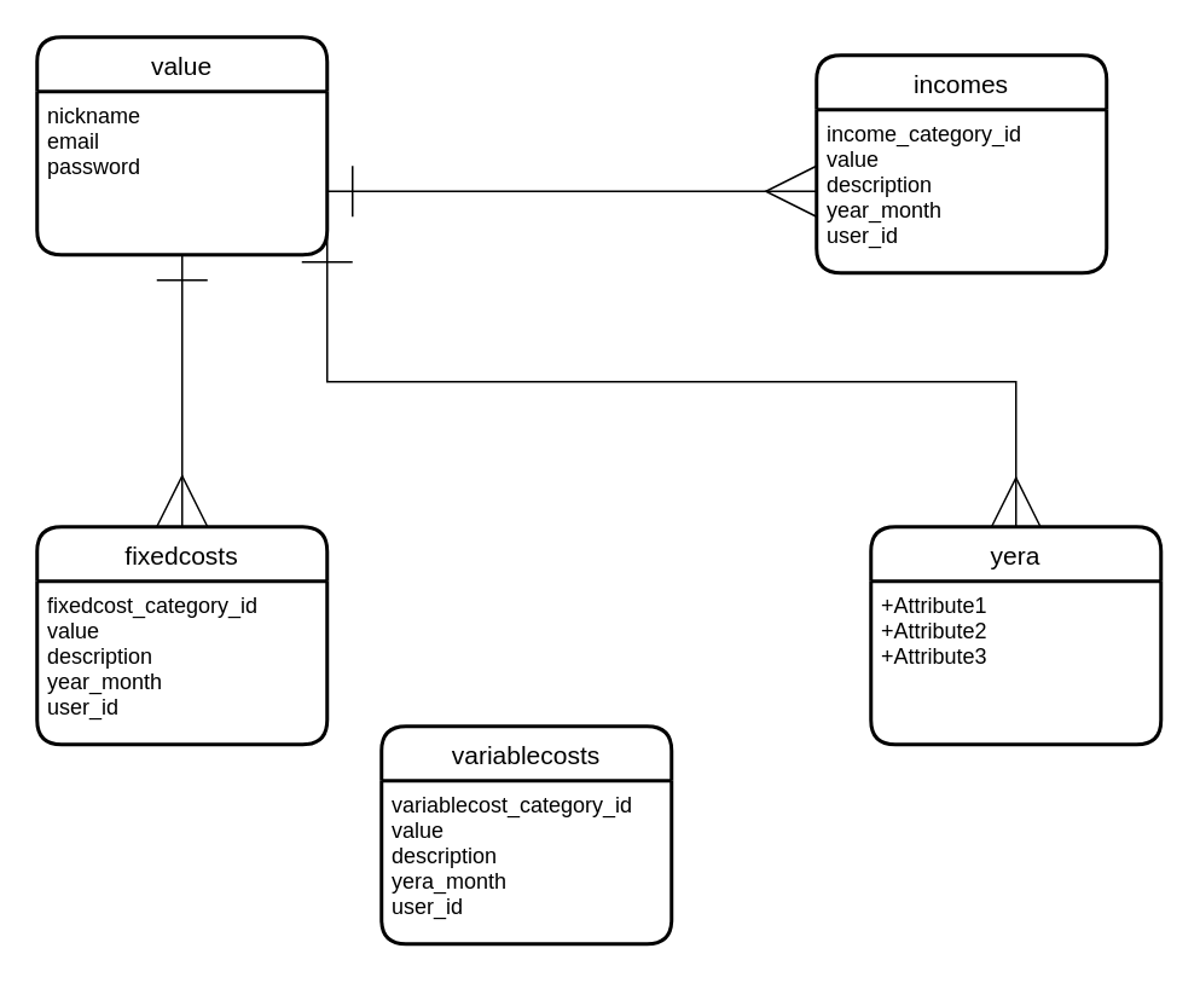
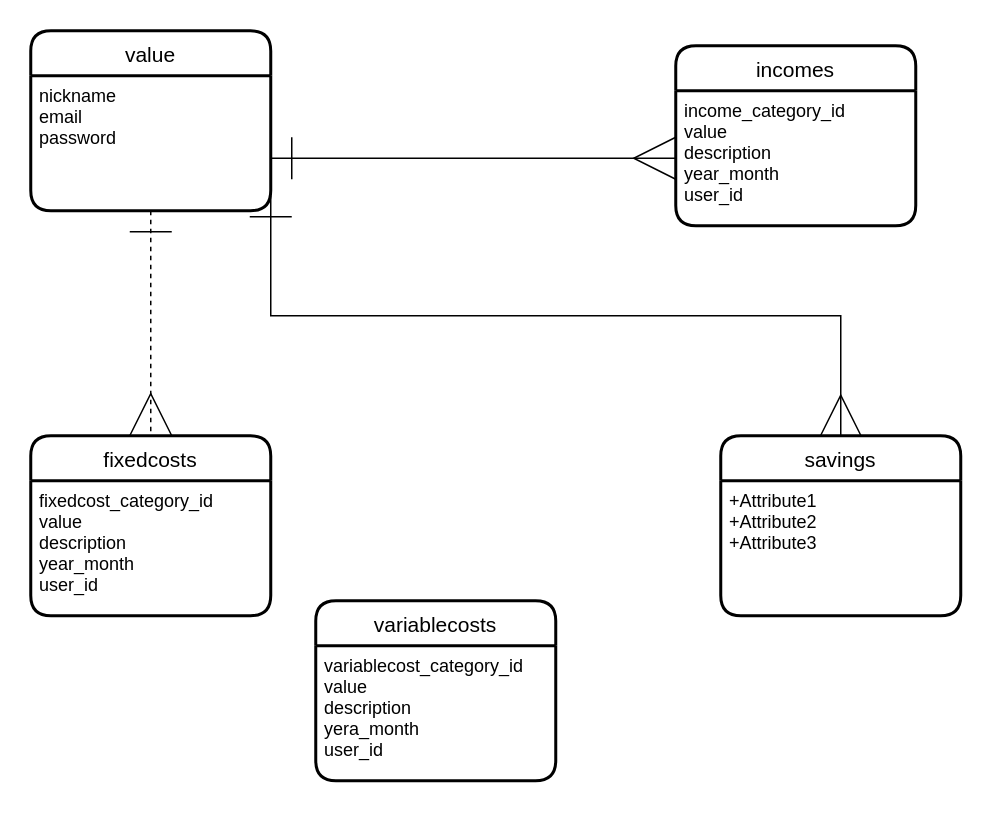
- <mxCell id="7" style="edgeStyle=orthogonalEdgeStyle;rounded=0;orthogonalLoop=1;jettySize=auto;html=1;startArrow=ERone;startFill=0;startSize=26;endArrow=ERmany;endFill=0;endSize=26;targetPerimeterSpacing=0;" parent="1" source="9" target="4" edge="1"><mxGeometry relative="1" as="geometry"><mxPoint x="100" y="280" as="targetPoint" /></mxGeometry></mxCell>
+ <mxCell id="7" style="edgeStyle=orthogonalEdgeStyle;rounded=0;orthogonalLoop=1;jettySize=auto;html=1;startArrow=ERone;startFill=0;startSize=26;endArrow=ERmany;endFill=0;endSize=26;targetPerimeterSpacing=0;dashed=1;" parent="1" source="9" target="4" edge="1"><mxGeometry relative="1" as="geometry"><mxPoint x="100" y="280" as="targetPoint" /></mxGeometry></mxCell>
- <mxCell id="13" value="yera" style="swimlane;childLayout=stackLayout;horizontal=1;startSize=30;horizontalStack=0;rounded=1;fontSize=14;fontStyle=0;strokeWidth=2;resizeParent=0;resizeLast=1;shadow=0;dashed=0;align=center;" vertex="1" parent="1"><mxGeometry x="480" y="290" width="160" height="120" as="geometry" /></mxCell>
+ <mxCell id="13" value="savings" style="swimlane;childLayout=stackLayout;horizontal=1;startSize=30;horizontalStack=0;rounded=1;fontSize=14;fontStyle=0;strokeWidth=2;resizeParent=0;resizeLast=1;shadow=0;dashed=0;align=center;" vertex="1" parent="1"><mxGeometry x="480" y="290" width="160" height="120" as="geometry" /></mxCell>
